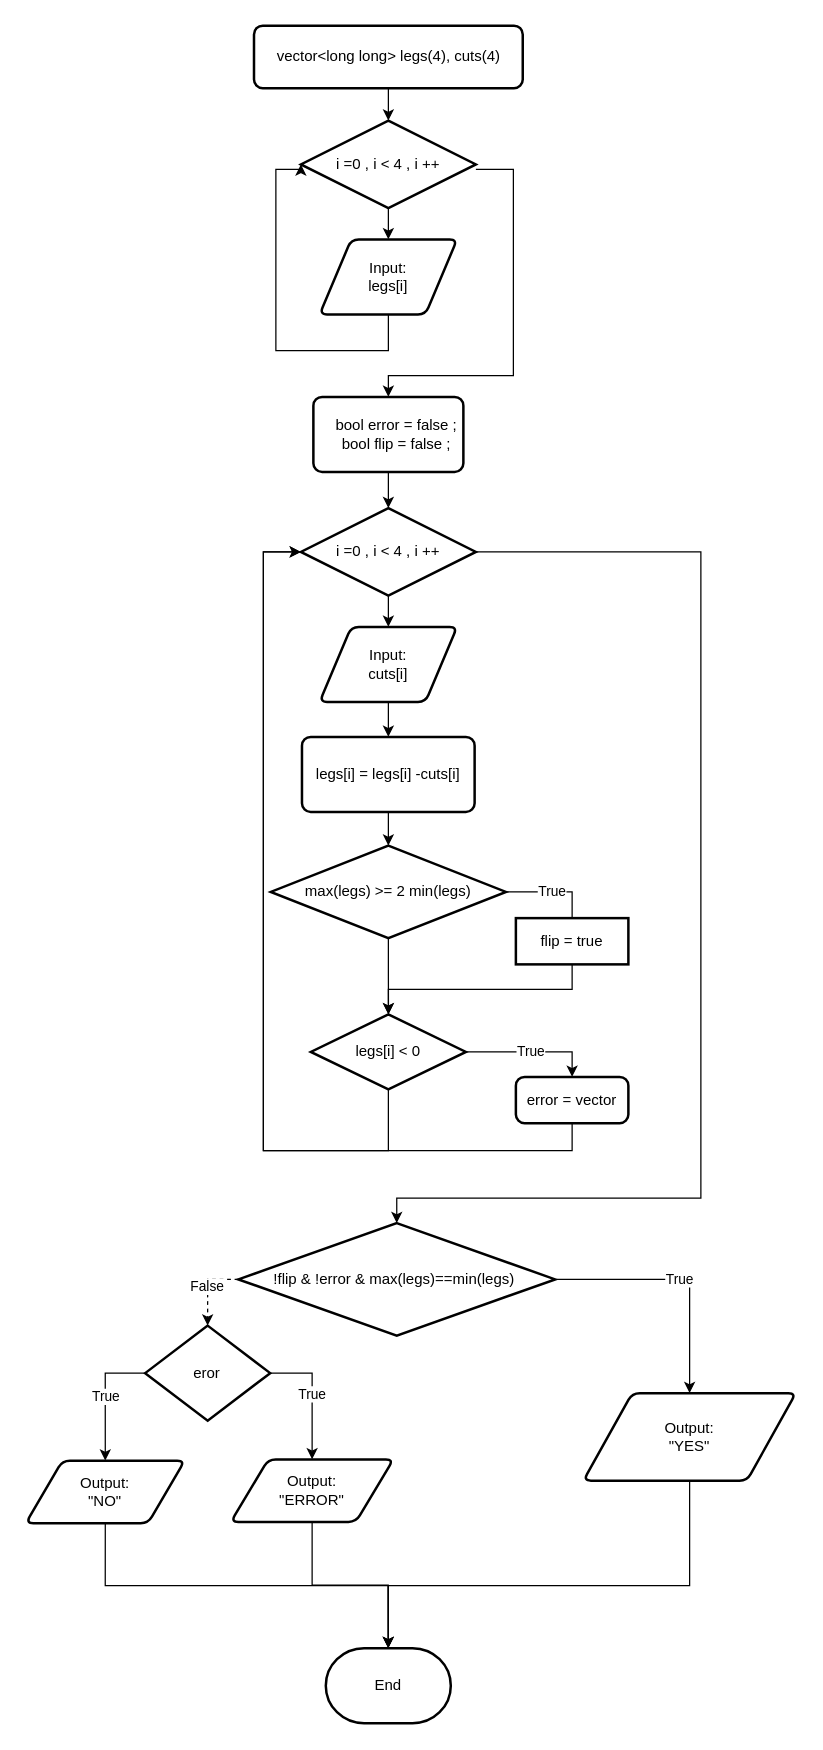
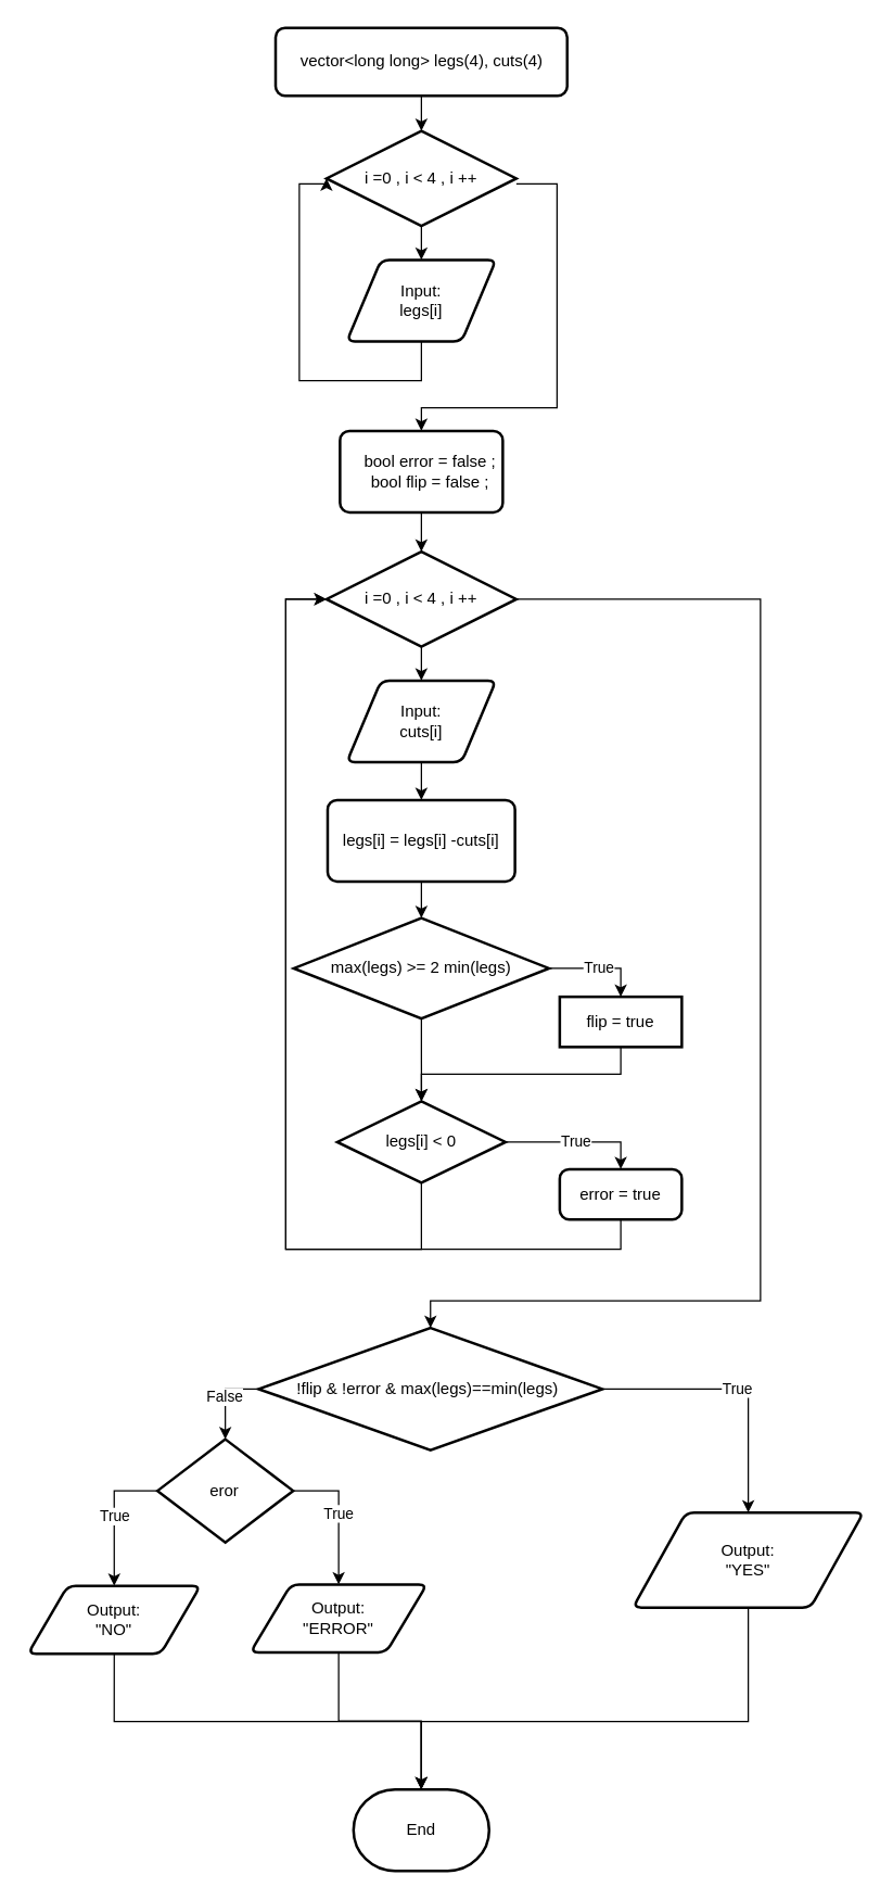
- <mxCell id="17" value="True" style="edgeStyle=orthogonalEdgeStyle;rounded=0;orthogonalLoop=1;jettySize=auto;html=1;exitX=1;exitY=0.5;exitDx=0;exitDy=0;exitPerimeter=0;entryX=0.5;entryY=0;entryDx=0;entryDy=0;endArrow=none;" parent="1" source="19" target="22" edge="1"><mxGeometry relative="1" as="geometry" /></mxCell>
+ <mxCell id="17" value="True" style="edgeStyle=orthogonalEdgeStyle;rounded=0;orthogonalLoop=1;jettySize=auto;html=1;exitX=1;exitY=0.5;exitDx=0;exitDy=0;exitPerimeter=0;entryX=0.5;entryY=0;entryDx=0;entryDy=0;" parent="1" source="19" target="22" edge="1"><mxGeometry relative="1" as="geometry" /></mxCell>
- <mxCell id="24" value="error = vector" style="rounded=1;whiteSpace=wrap;html=1;absoluteArcSize=1;arcSize=14;strokeWidth=2;" parent="1" vertex="1"><mxGeometry x="412" y="861" width="90" height="37" as="geometry" /></mxCell>
+ <mxCell id="24" value="error = true" style="rounded=1;whiteSpace=wrap;html=1;absoluteArcSize=1;arcSize=14;strokeWidth=2;" parent="1" vertex="1"><mxGeometry x="412" y="861" width="90" height="37" as="geometry" /></mxCell>
- <mxCell id="35" value="False" style="edgeStyle=orthogonalEdgeStyle;rounded=0;orthogonalLoop=1;jettySize=auto;html=1;exitX=0;exitY=0.5;exitDx=0;exitDy=0;exitPerimeter=0;entryX=0.5;entryY=0;entryDx=0;entryDy=0;entryPerimeter=0;dashed=1;" parent="1" source="28" target="34" edge="1"><mxGeometry relative="1" as="geometry" /></mxCell>
+ <mxCell id="35" value="False" style="edgeStyle=orthogonalEdgeStyle;rounded=0;orthogonalLoop=1;jettySize=auto;html=1;exitX=0;exitY=0.5;exitDx=0;exitDy=0;exitPerimeter=0;entryX=0.5;entryY=0;entryDx=0;entryDy=0;entryPerimeter=0;" parent="1" source="28" target="34" edge="1"><mxGeometry relative="1" as="geometry" /></mxCell>
